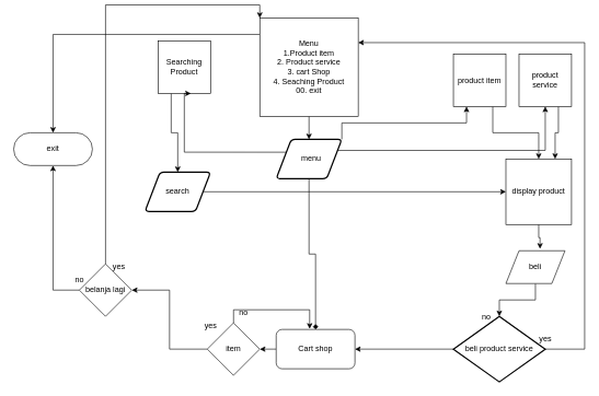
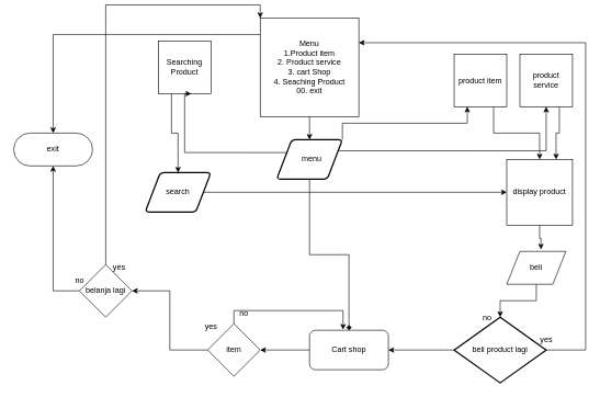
- <mxCell id="14" value="Cart shop" style="rounded=1;whiteSpace=wrap;html=1;" vertex="1" parent="1"><mxGeometry x="420" y="495" width="120" height="60" as="geometry" /></mxCell>
+ <mxCell id="14" value="Cart shop" style="rounded=1;whiteSpace=wrap;html=1;" vertex="1" parent="1"><mxGeometry x="470" y="495" width="120" height="60" as="geometry" /></mxCell>
- <mxCell id="24" value="beli product service" style="strokeWidth=2;html=1;shape=mxgraph.flowchart.decision;whiteSpace=wrap;" vertex="1" parent="1"><mxGeometry x="690" y="475" width="140" height="100" as="geometry" /></mxCell>
+ <mxCell id="24" value="beli product lagi" style="strokeWidth=2;html=1;shape=mxgraph.flowchart.decision;whiteSpace=wrap;" vertex="1" parent="1"><mxGeometry x="690" y="475" width="140" height="100" as="geometry" /></mxCell>
